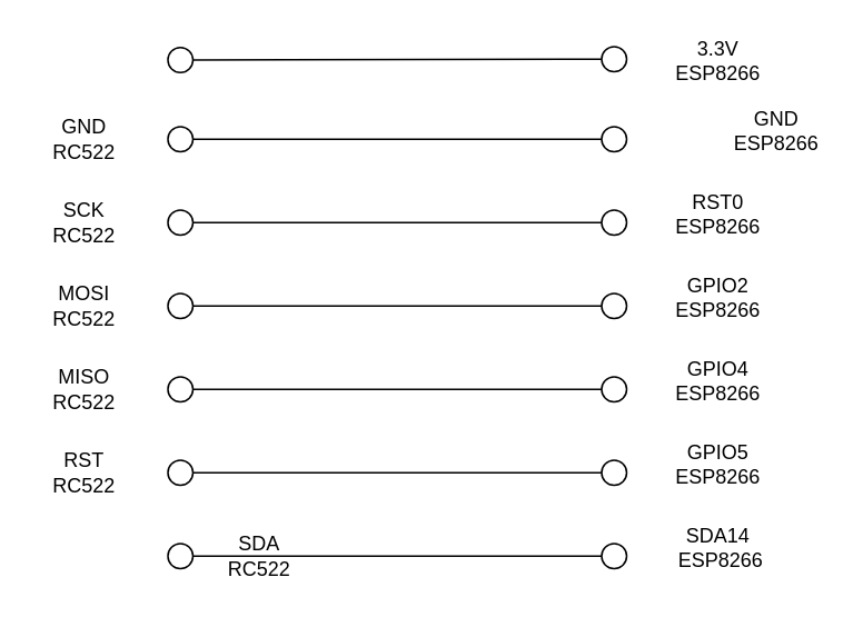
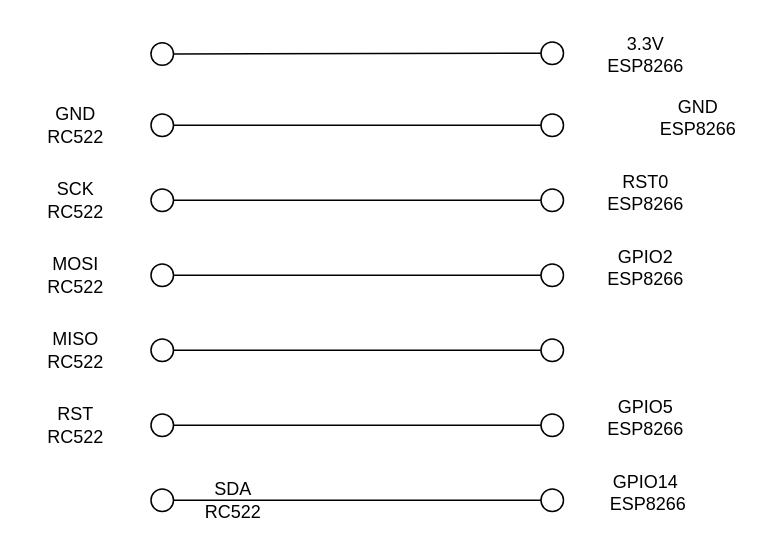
- <mxCell id="22" value="GPIO4&lt;br&gt;ESP8266" style="text;html=1;strokeColor=none;fillColor=none;align=center;verticalAlign=middle;whiteSpace=wrap;rounded=0;" vertex="1" parent="1"><mxGeometry x="380" y="218" width="100" height="20" as="geometry" /></mxCell>
- <mxCell id="26" value="SDA14&lt;br&gt;&amp;nbsp;ESP8266" style="text;html=1;strokeColor=none;fillColor=none;align=center;verticalAlign=middle;whiteSpace=wrap;rounded=0;" vertex="1" parent="1"><mxGeometry x="380" y="318" width="100" height="20" as="geometry" /></mxCell>
+ <mxCell id="26" value="GPIO14&lt;br&gt;&amp;nbsp;ESP8266" style="text;html=1;strokeColor=none;fillColor=none;align=center;verticalAlign=middle;whiteSpace=wrap;rounded=0;" vertex="1" parent="1"><mxGeometry x="380" y="318" width="100" height="20" as="geometry" /></mxCell>
